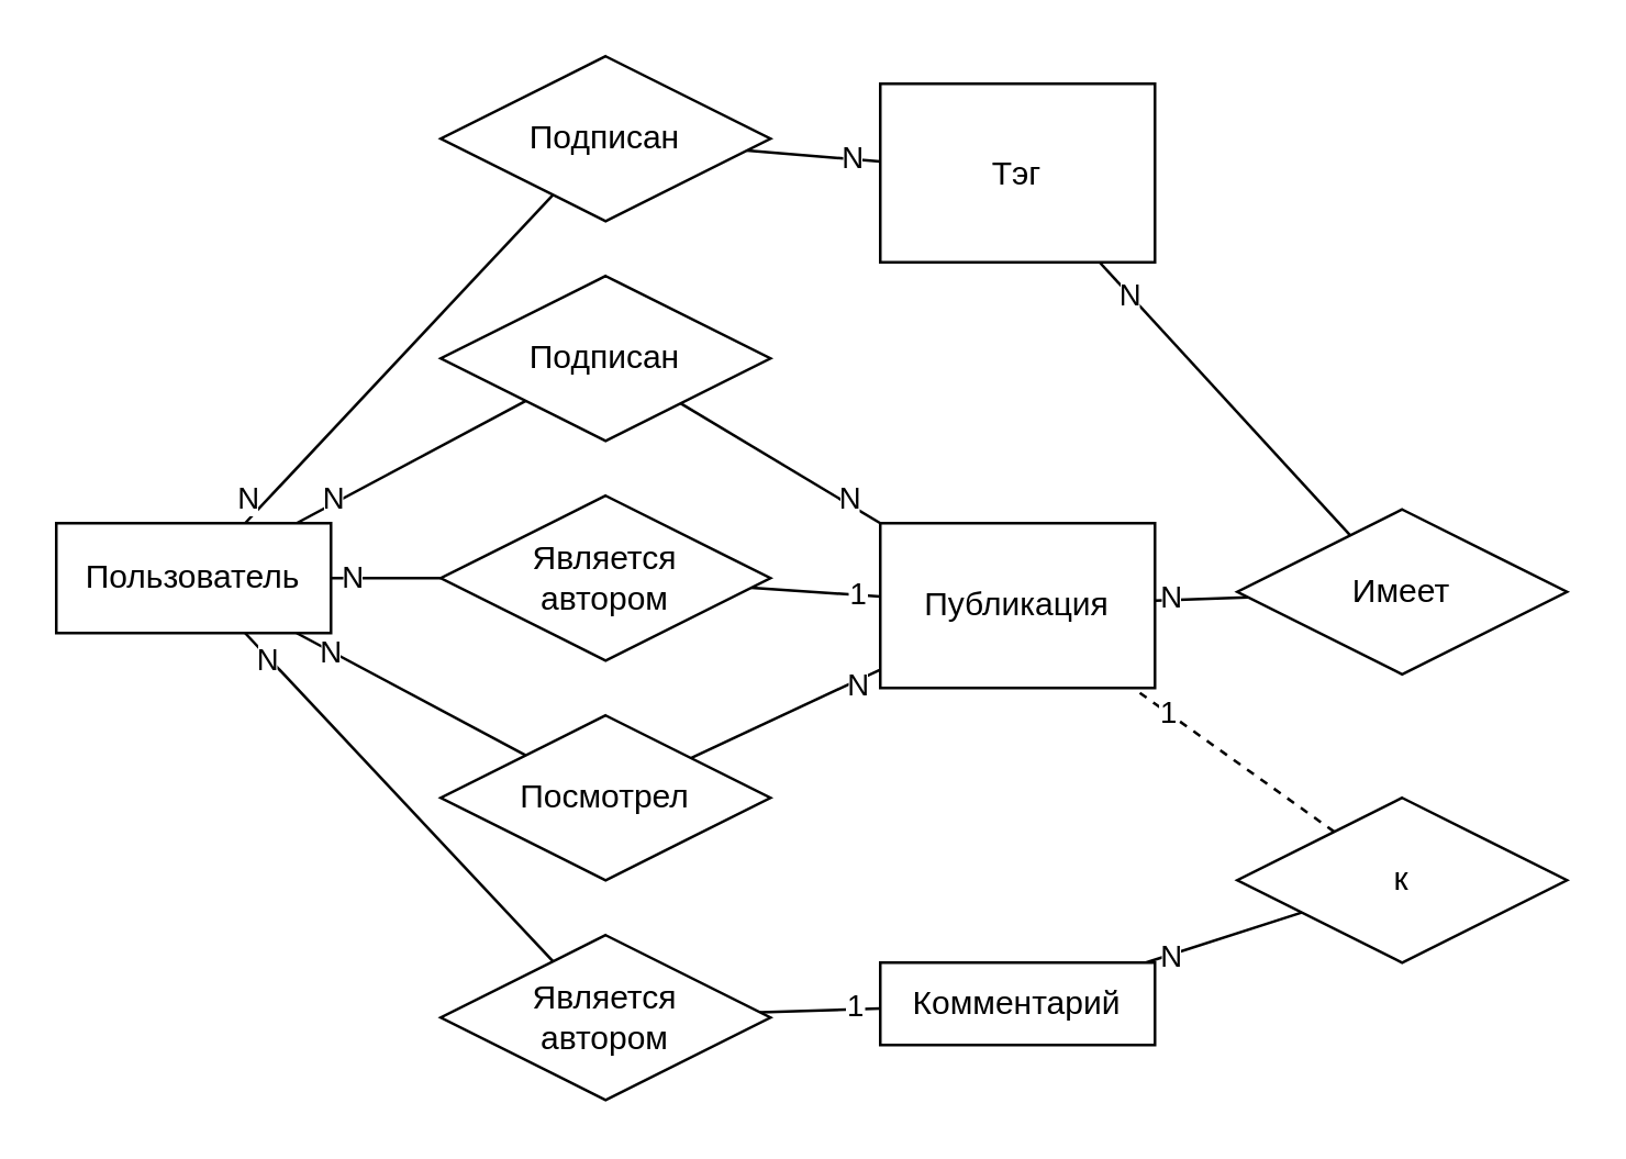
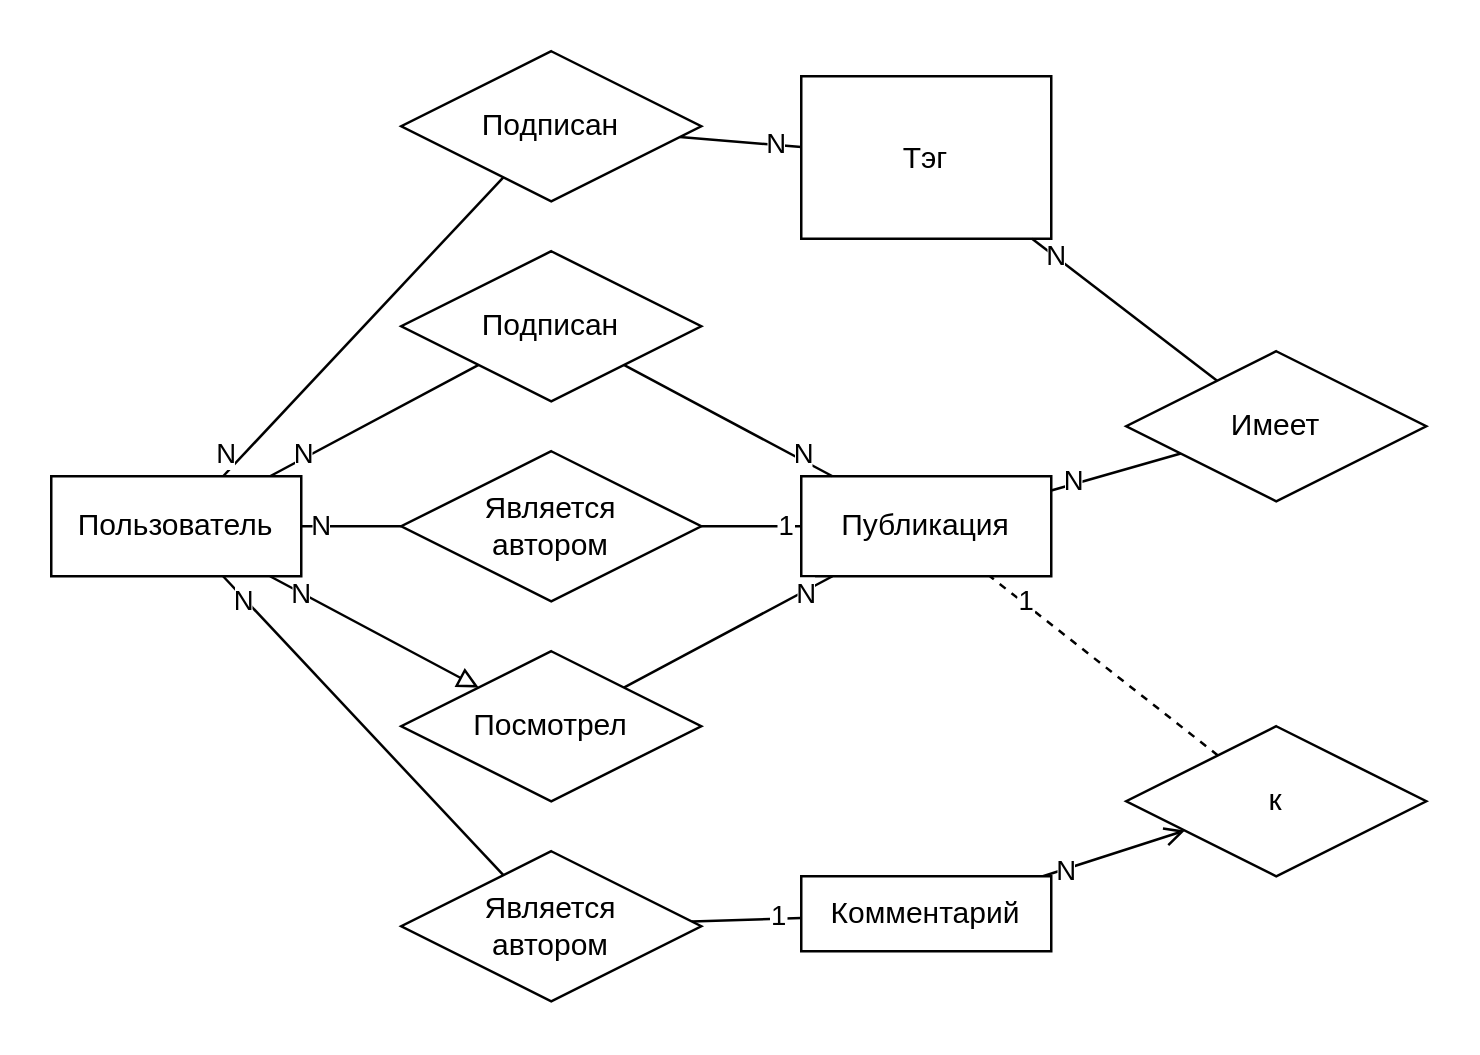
- <mxCell id="40" value="&lt;div&gt;Имеет&lt;/div&gt;" style="shape=rhombus;perimeter=rhombusPerimeter;whiteSpace=wrap;html=1;align=center;" vertex="1" parent="1"><mxGeometry x="450" y="185" width="120" height="60" as="geometry" /></mxCell>
+ <mxCell id="40" value="&lt;div&gt;Имеет&lt;/div&gt;" style="shape=rhombus;perimeter=rhombusPerimeter;whiteSpace=wrap;html=1;align=center;" vertex="1" parent="1"><mxGeometry x="450" y="140" width="120" height="60" as="geometry" /></mxCell>
- <mxCell id="18" value="Публикация" style="whiteSpace=wrap;html=1;align=center;" vertex="1" parent="1"><mxGeometry x="320" y="190" width="100" height="60" as="geometry" /></mxCell>
+ <mxCell id="18" value="Публикация" style="whiteSpace=wrap;html=1;align=center;" vertex="1" parent="1"><mxGeometry x="320" y="190" width="100" height="40" as="geometry" /></mxCell>
- <mxCell id="6" style="edgeStyle=none;rounded=0;orthogonalLoop=1;jettySize=auto;html=1;endArrow=none;endFill=0;" edge="1" parent="1" source="12" target="34"><mxGeometry relative="1" as="geometry" /></mxCell>
+ <mxCell id="6" style="edgeStyle=none;rounded=0;orthogonalLoop=1;jettySize=auto;html=1;endArrow=block;endFill=0;" edge="1" parent="1" source="12" target="34"><mxGeometry relative="1" as="geometry" /></mxCell>
- <mxCell id="19" style="edgeStyle=none;rounded=0;orthogonalLoop=1;jettySize=auto;html=1;endArrow=none;endFill=0;" edge="1" parent="1" source="21" target="31"><mxGeometry relative="1" as="geometry" /></mxCell>
+ <mxCell id="19" style="edgeStyle=none;rounded=0;orthogonalLoop=1;jettySize=auto;html=1;endArrow=open;endFill=0;" edge="1" parent="1" source="21" target="31"><mxGeometry relative="1" as="geometry" /></mxCell>
